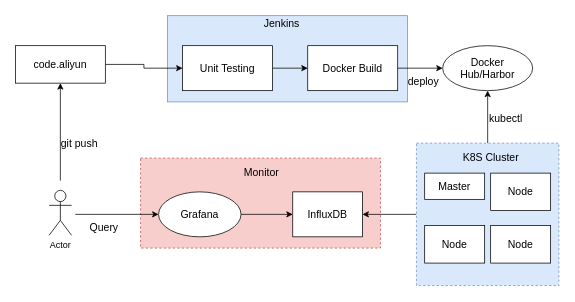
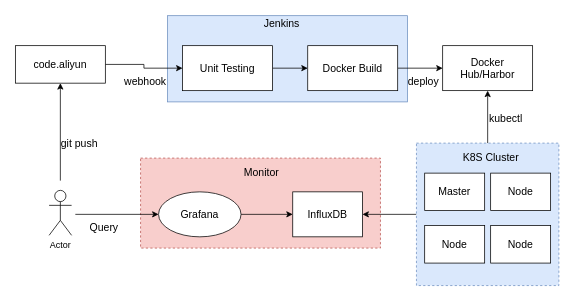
- <mxCell id="17" value="&lt;font style=&quot;font-size: 14px&quot;&gt;Docker Hub/Harbor&lt;/font&gt;" style="ellipse;whiteSpace=wrap;html=1;" vertex="1" parent="1"><mxGeometry x="590" y="60" width="120" height="60" as="geometry" /></mxCell>
+ <mxCell id="17" value="&lt;font style=&quot;font-size: 14px&quot;&gt;Docker Hub/Harbor&lt;/font&gt;" style="rounded=0;whiteSpace=wrap;html=1;" vertex="1" parent="1"><mxGeometry x="590" y="60" width="120" height="60" as="geometry" /></mxCell>
+ <mxCell id="12" value="&lt;font style=&quot;font-size: 14px&quot;&gt;webhook&lt;br&gt;&lt;/font&gt;" style="text;html=1;align=center;verticalAlign=middle;resizable=0;points=[];;autosize=1;" vertex="1" parent="1"><mxGeometry x="163" y="98" width="60" height="20" as="geometry" /></mxCell>
- <mxCell id="20" value="&lt;font style=&quot;font-size: 14px&quot;&gt;Master&lt;/font&gt;" style="rounded=0;whiteSpace=wrap;html=1;" vertex="1" parent="1"><mxGeometry x="566" y="230" width="80" height="35" as="geometry" /></mxCell>
+ <mxCell id="20" value="&lt;font style=&quot;font-size: 14px&quot;&gt;Master&lt;/font&gt;" style="rounded=0;whiteSpace=wrap;html=1;" vertex="1" parent="1"><mxGeometry x="566" y="230" width="80" height="50" as="geometry" /></mxCell>
